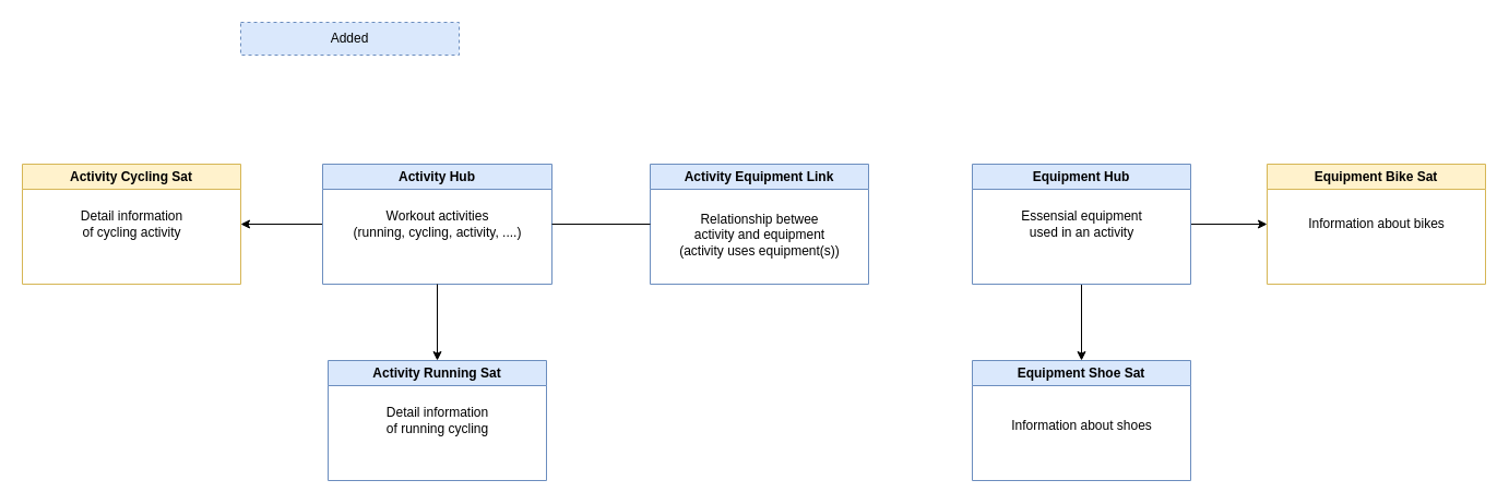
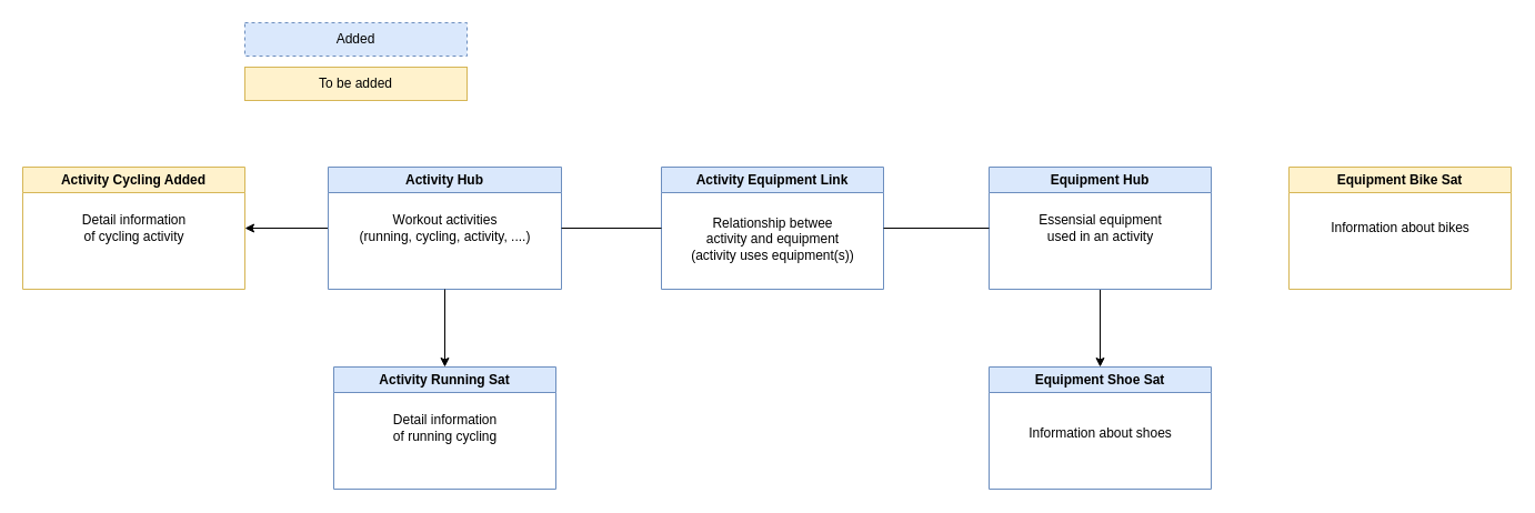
+ <mxCell id="23" value="To be added" style="rounded=0;whiteSpace=wrap;html=1;fillColor=#fff2cc;strokeColor=#d6b656;" vertex="1" parent="1"><mxGeometry x="220" y="60" width="200" height="30" as="geometry" /></mxCell>
- <mxCell id="15" value="Activity Cycling Sat" style="swimlane;whiteSpace=wrap;html=1;fillColor=#fff2cc;strokeColor=#d6b656;" vertex="1" parent="1"><mxGeometry x="20" y="150" width="200" height="110" as="geometry" /></mxCell>
+ <mxCell id="15" value="Activity Cycling Added" style="swimlane;whiteSpace=wrap;html=1;fillColor=#fff2cc;strokeColor=#d6b656;" vertex="1" parent="1"><mxGeometry x="20" y="150" width="200" height="110" as="geometry" /></mxCell>
+ <mxCell id="21" value="" style="endArrow=none;html=1;rounded=0;exitX=1;exitY=0.5;exitDx=0;exitDy=0;entryX=0;entryY=0.5;entryDx=0;entryDy=0;" edge="1" parent="1" source="5" target="9"><mxGeometry width="50" height="50" relative="1" as="geometry"><mxPoint x="800" y="260" as="sourcePoint" /><mxPoint x="850" y="210" as="targetPoint" /></mxGeometry></mxCell>
- <mxCell id="8" style="edgeStyle=orthogonalEdgeStyle;rounded=0;orthogonalLoop=1;jettySize=auto;html=1;exitX=1;exitY=0.5;exitDx=0;exitDy=0;entryX=0;entryY=0.5;entryDx=0;entryDy=0;" edge="1" parent="1" source="9" target="17"><mxGeometry relative="1" as="geometry" /></mxCell>
